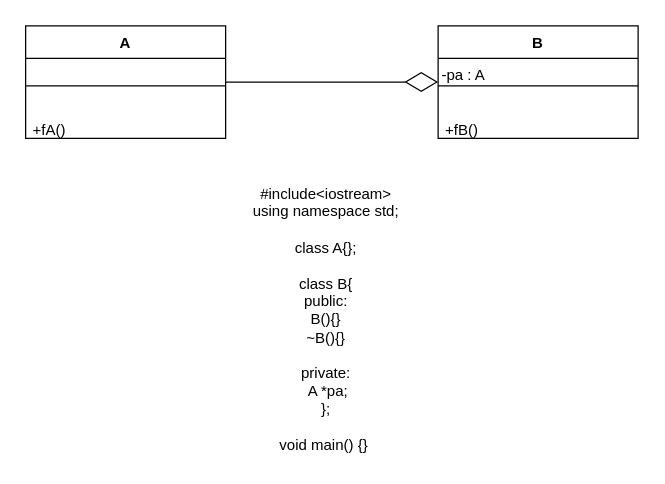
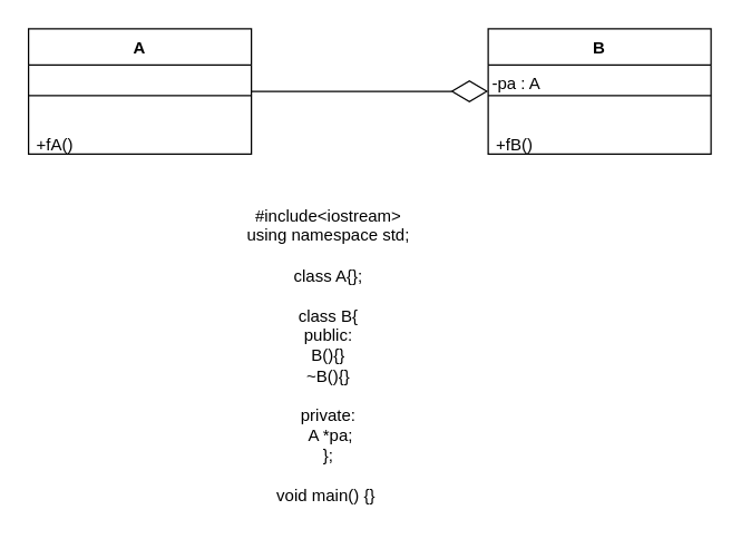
- <mxCell id="10" value="#include&amp;lt;iostream&amp;gt;&lt;br&gt;using namespace std;&lt;br&gt;&lt;br&gt;class A{};&lt;br&gt;&lt;br&gt;class B{&lt;br&gt;public:&lt;br&gt; B(){}&lt;br&gt;~B(){}&lt;br&gt;&lt;br&gt;private:&lt;br&gt;&amp;nbsp;A *pa;&lt;br&gt;};&lt;br&gt;&lt;br&gt;void main() {}&amp;nbsp;" style="text;html=1;align=center;verticalAlign=middle;resizable=0;points=[];autosize=1;strokeColor=none;fillColor=none;" vertex="1" parent="1"><mxGeometry x="195" y="145" width="130" height="220" as="geometry" /></mxCell>
+ <mxCell id="10" value="#include&amp;lt;iostream&amp;gt;&lt;br&gt;using namespace std;&lt;br&gt;&lt;br&gt;class A{};&lt;br&gt;&lt;br&gt;class B{&lt;br&gt;public:&lt;br&gt; B(){}&lt;br&gt;~B(){}&lt;br&gt;&lt;br&gt;private:&lt;br&gt;&amp;nbsp;A *pa;&lt;br&gt;};&lt;br&gt;&lt;br&gt;void main() {}&amp;nbsp;" style="text;html=1;align=center;verticalAlign=middle;resizable=0;points=[];autosize=1;strokeColor=none;fillColor=none;" vertex="1" parent="1"><mxGeometry x="170" y="145" width="130" height="220" as="geometry" /></mxCell>
